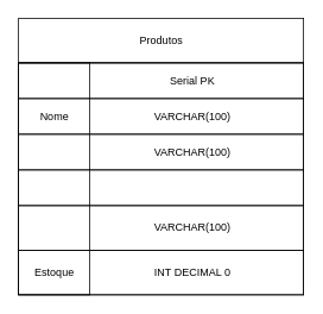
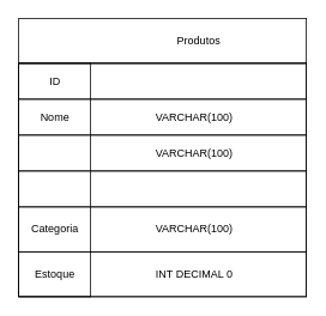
- <mxCell id="11" value="Produtos" style="text;html=1;align=center;verticalAlign=middle;resizable=0;points=[];autosize=1;strokeColor=none;fillColor=none;" vertex="1" parent="1"><mxGeometry x="145" y="30" width="70" height="30" as="geometry" /></mxCell>
+ <mxCell id="11" value="Produtos" style="text;html=1;align=center;verticalAlign=middle;resizable=0;points=[];autosize=1;strokeColor=none;fillColor=none;" vertex="1" parent="1"><mxGeometry x="185" y="30" width="70" height="30" as="geometry" /></mxCell>
+ <mxCell id="12" value="ID" style="text;html=1;align=center;verticalAlign=middle;resizable=0;points=[];autosize=1;strokeColor=none;fillColor=none;" vertex="1" parent="1"><mxGeometry x="40" y="75" width="40" height="30" as="geometry" /></mxCell>
- <mxCell id="16" value="Serial PK" style="text;html=1;align=center;verticalAlign=middle;resizable=0;points=[];autosize=1;strokeColor=none;fillColor=none;" vertex="1" parent="1"><mxGeometry x="180" y="75" width="70" height="30" as="geometry" /></mxCell>
+ <mxCell id="14" value="Categoria" style="text;html=1;align=center;verticalAlign=middle;resizable=0;points=[];autosize=1;strokeColor=none;fillColor=none;" vertex="1" parent="1"><mxGeometry x="20" y="240" width="80" height="30" as="geometry" /></mxCell>
